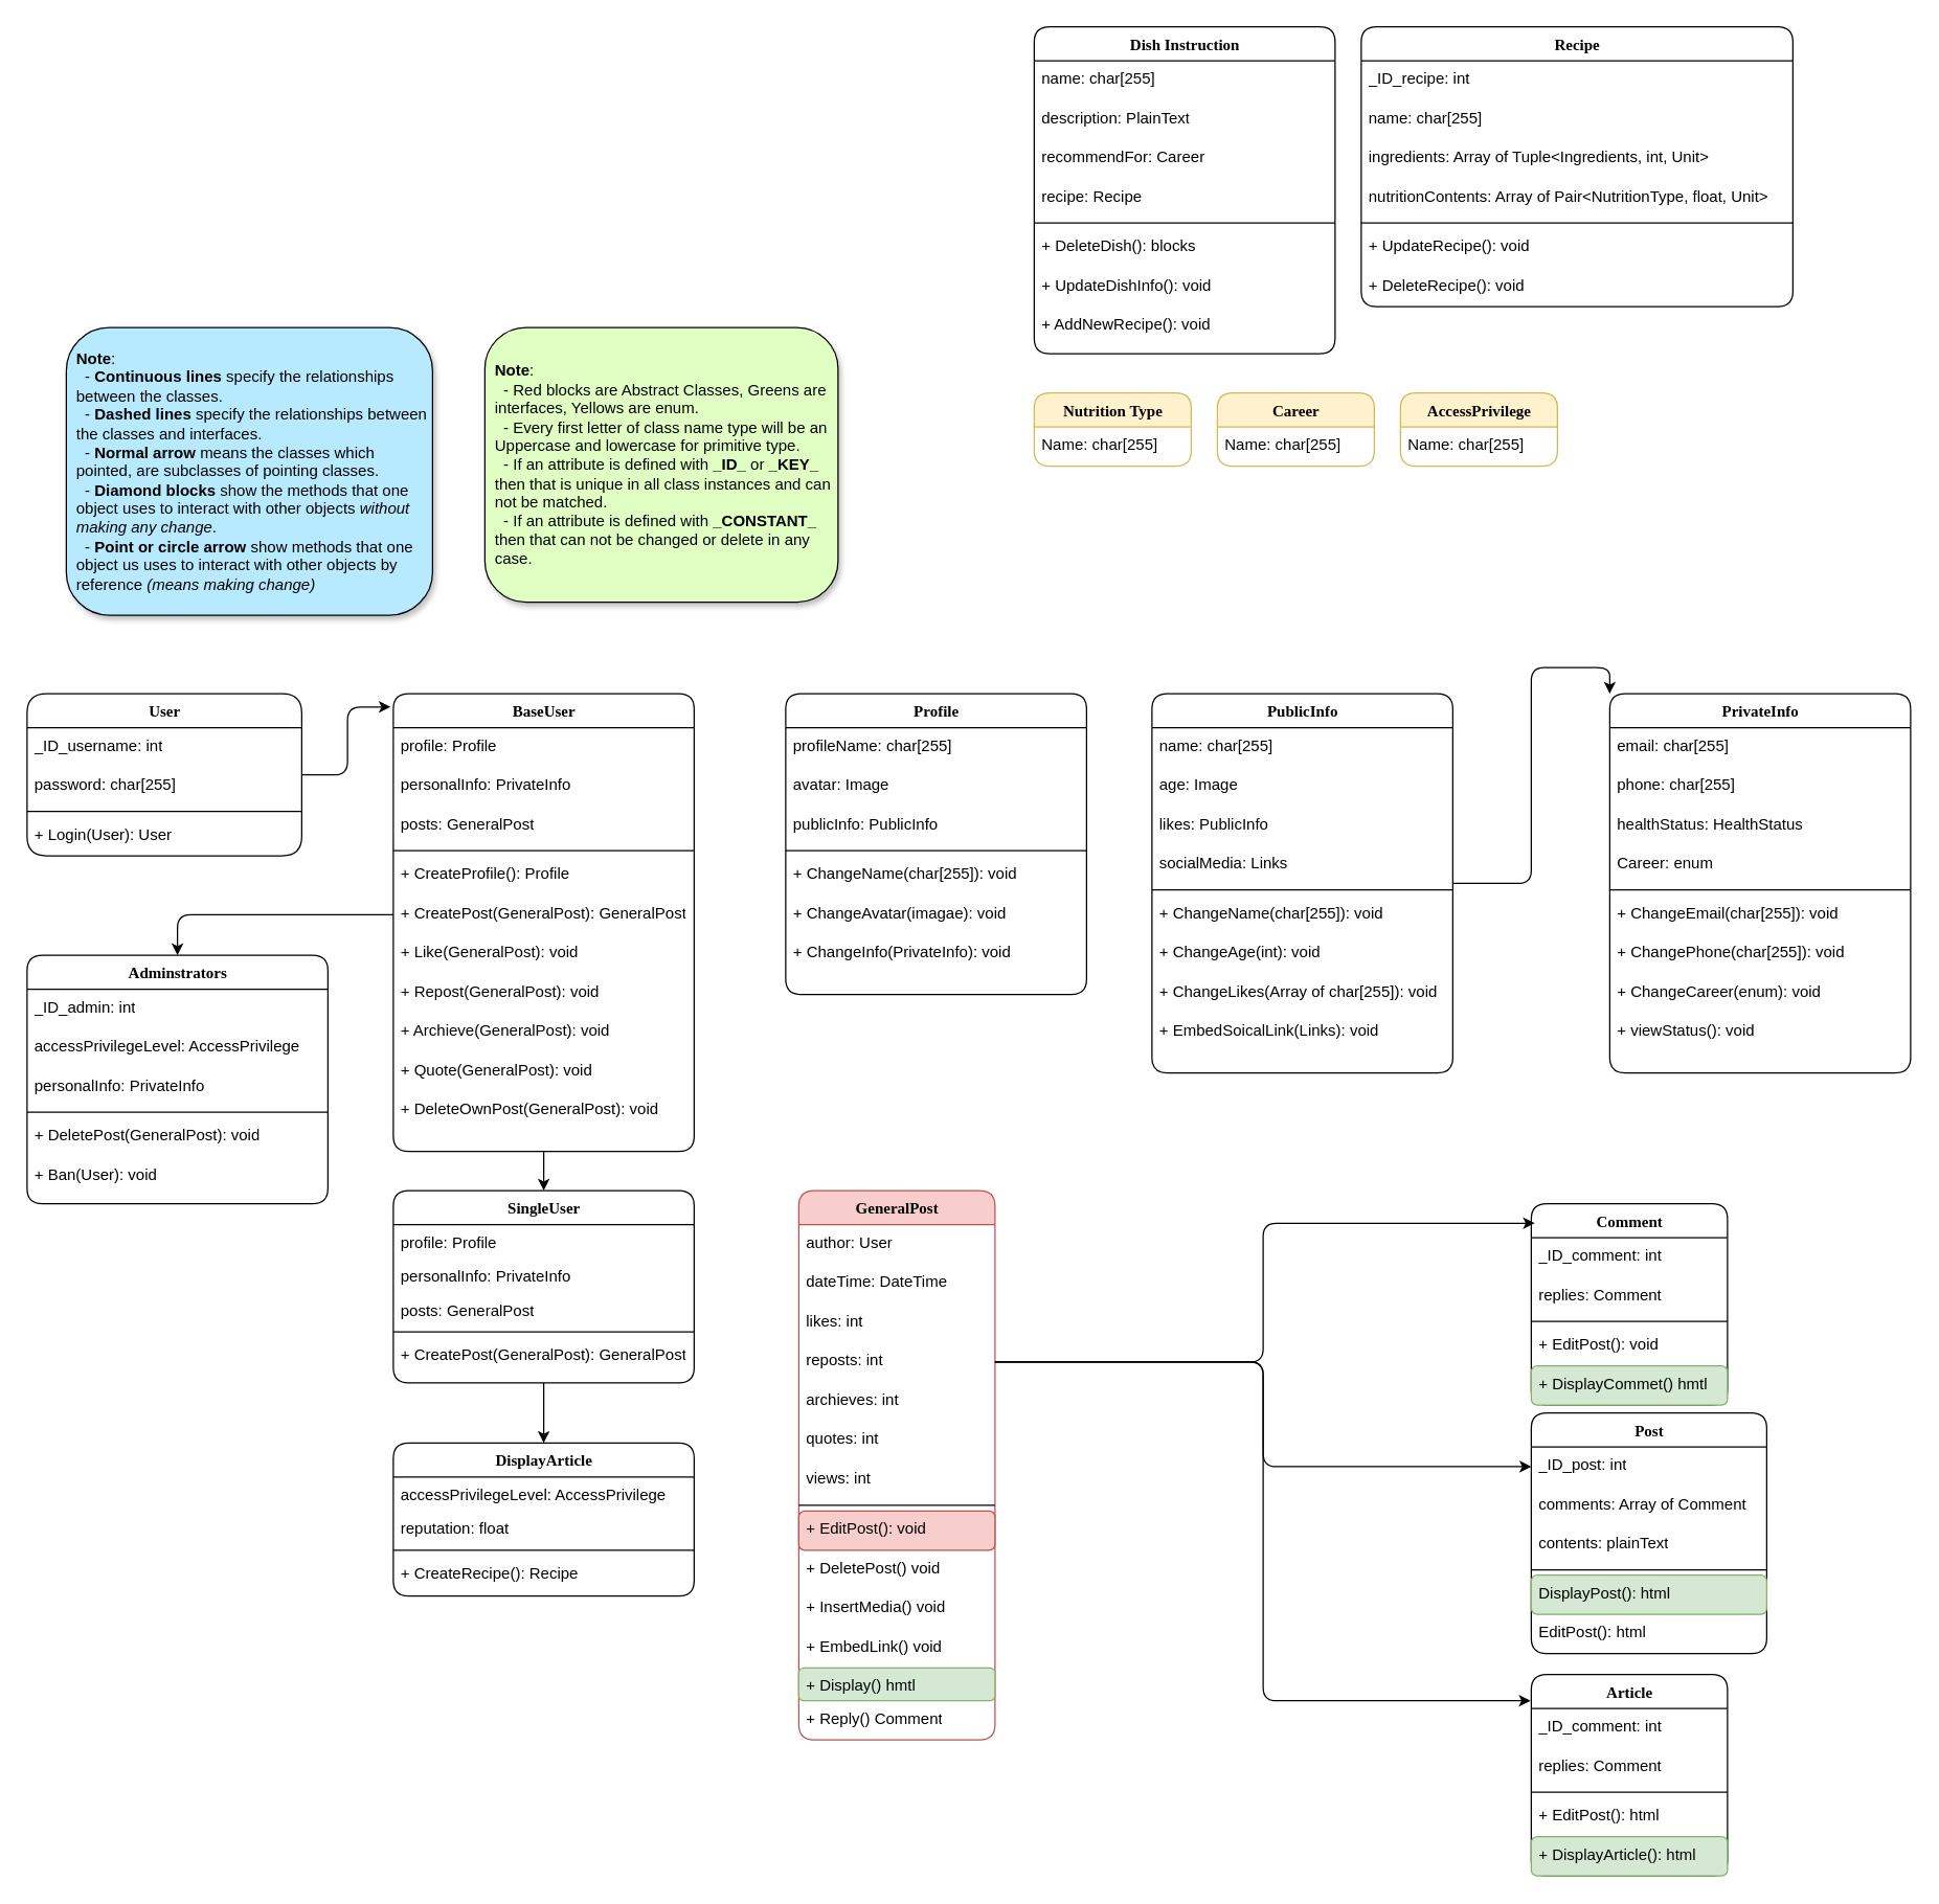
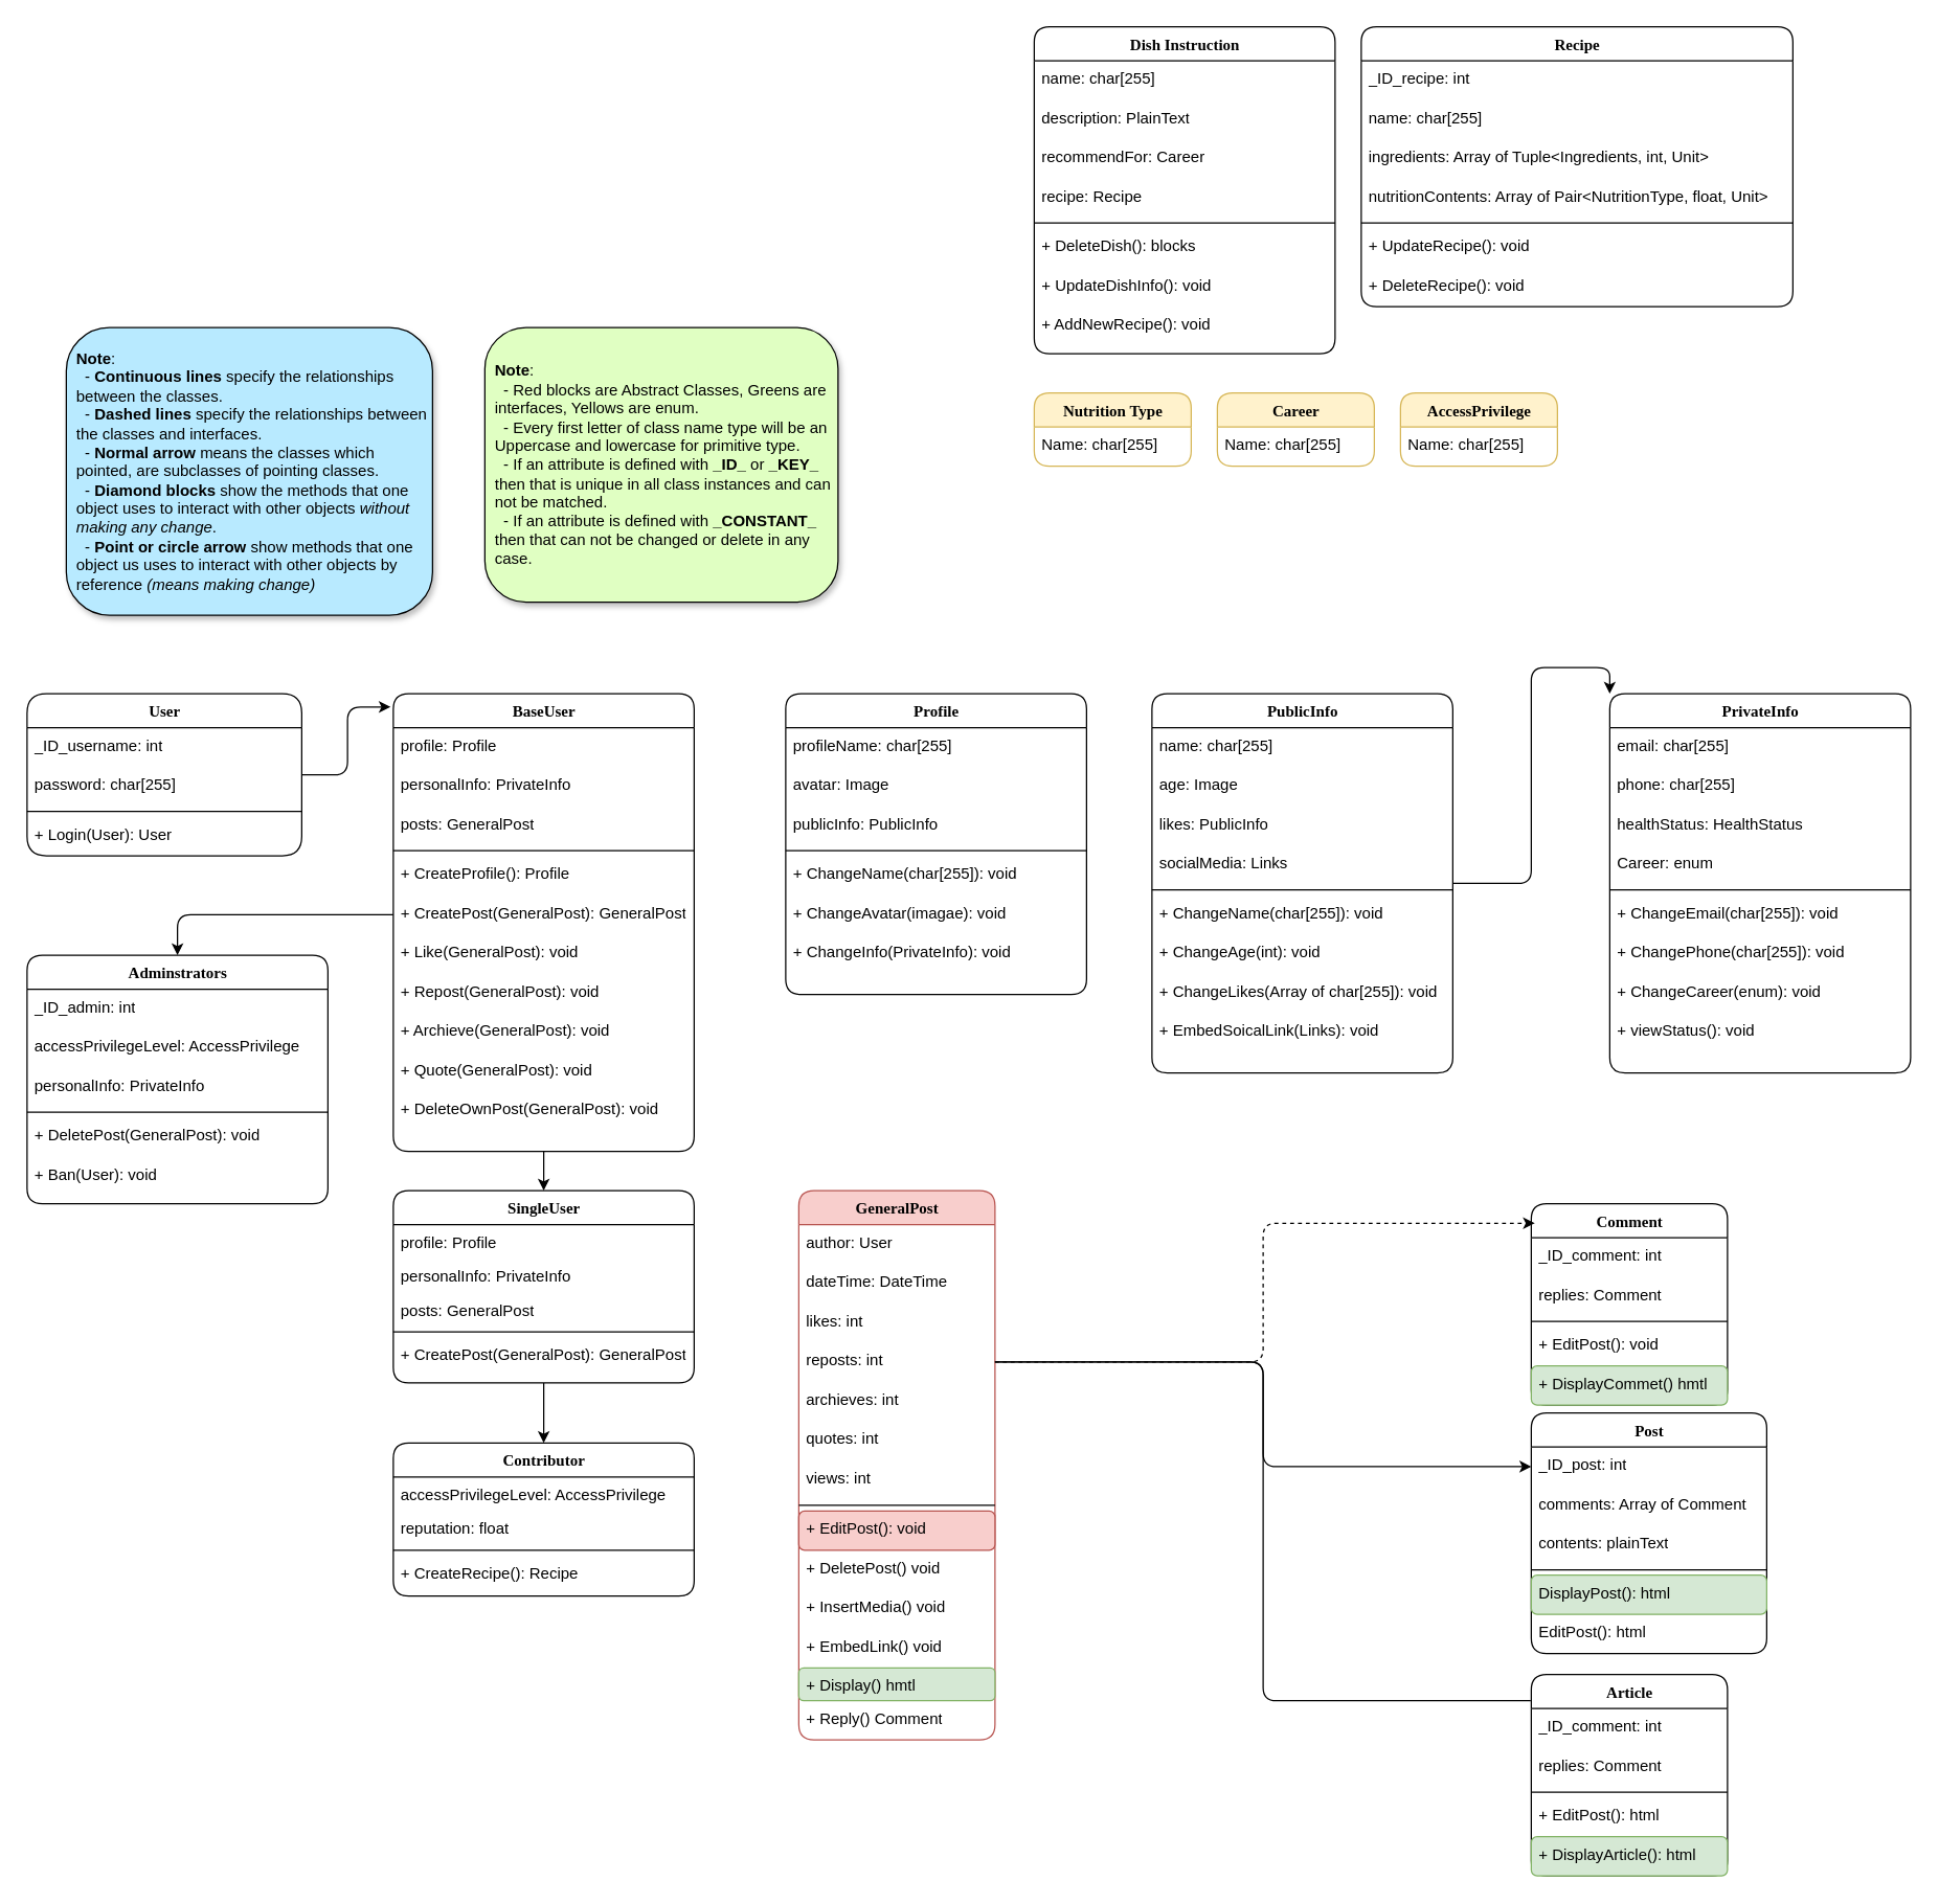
- <mxCell id="93" style="edgeStyle=orthogonalEdgeStyle;rounded=1;orthogonalLoop=1;jettySize=auto;html=1;entryX=0.018;entryY=0.097;entryDx=0;entryDy=0;entryPerimeter=0;" edge="1" parent="1" source="24" target="87"><mxGeometry relative="1" as="geometry" /></mxCell>
+ <mxCell id="93" style="edgeStyle=orthogonalEdgeStyle;rounded=1;orthogonalLoop=1;jettySize=auto;html=1;entryX=0.018;entryY=0.097;entryDx=0;entryDy=0;entryPerimeter=0;dashed=1;" edge="1" parent="1" source="24" target="87"><mxGeometry relative="1" as="geometry" /></mxCell>
- <mxCell id="61" value="DisplayArticle" style="swimlane;html=1;fontStyle=1;align=center;verticalAlign=top;childLayout=stackLayout;horizontal=1;startSize=26;horizontalStack=0;resizeParent=1;resizeLast=0;collapsible=1;marginBottom=0;swimlaneFillColor=#ffffff;rounded=1;shadow=0;comic=0;labelBackgroundColor=none;strokeWidth=1;fillColor=none;fontFamily=Verdana;fontSize=12;" vertex="1" parent="1"><mxGeometry x="300" y="1103" width="230" height="117" as="geometry" /></mxCell>
+ <mxCell id="61" value="Contributor" style="swimlane;html=1;fontStyle=1;align=center;verticalAlign=top;childLayout=stackLayout;horizontal=1;startSize=26;horizontalStack=0;resizeParent=1;resizeLast=0;collapsible=1;marginBottom=0;swimlaneFillColor=#ffffff;rounded=1;shadow=0;comic=0;labelBackgroundColor=none;strokeWidth=1;fillColor=none;fontFamily=Verdana;fontSize=12;" vertex="1" parent="1"><mxGeometry x="300" y="1103" width="230" height="117" as="geometry" /></mxCell>
- <mxCell id="108" style="edgeStyle=orthogonalEdgeStyle;rounded=1;orthogonalLoop=1;jettySize=auto;html=1;exitX=1;exitY=0.5;exitDx=0;exitDy=0;entryX=-0.003;entryY=0.13;entryDx=0;entryDy=0;entryPerimeter=0;" edge="1" parent="1" source="24" target="102"><mxGeometry relative="1" as="geometry" /></mxCell>
+ <mxCell id="108" style="edgeStyle=orthogonalEdgeStyle;rounded=1;orthogonalLoop=1;jettySize=auto;html=1;exitX=1;exitY=0.5;exitDx=0;exitDy=0;entryX=-0.003;entryY=0.13;entryDx=0;entryDy=0;entryPerimeter=0;endArrow=none;" edge="1" parent="1" source="24" target="102"><mxGeometry relative="1" as="geometry" /></mxCell>
